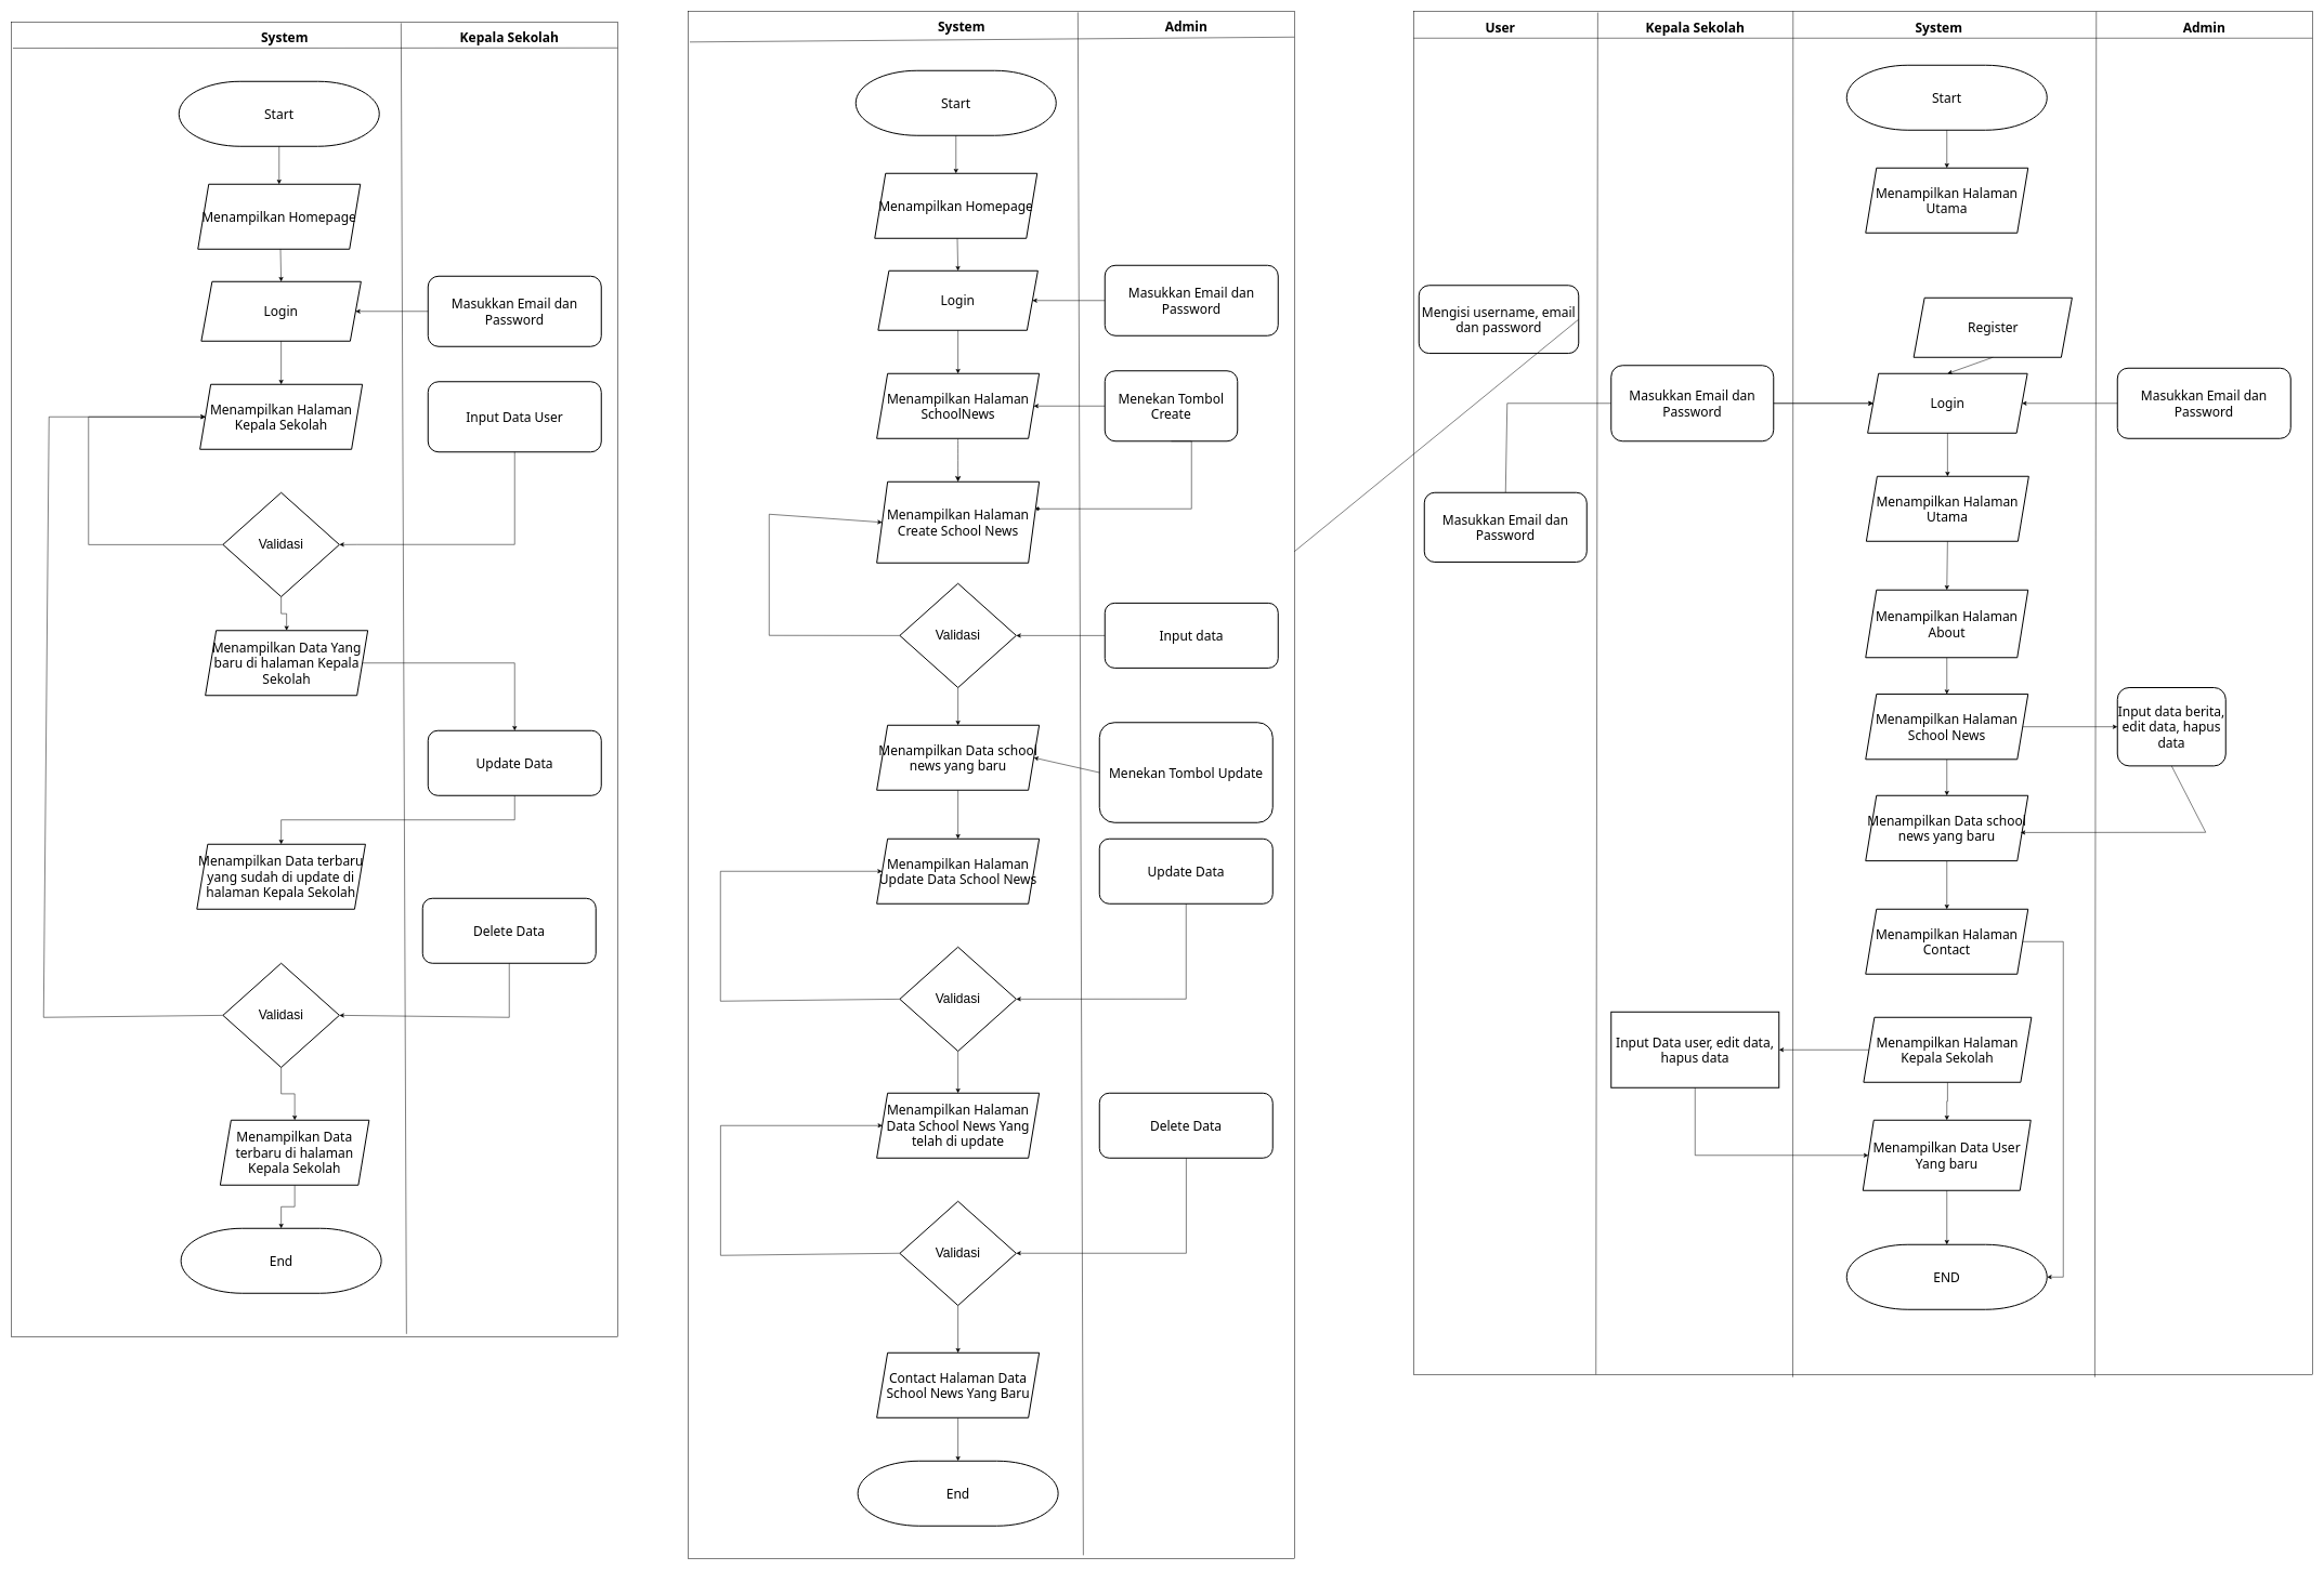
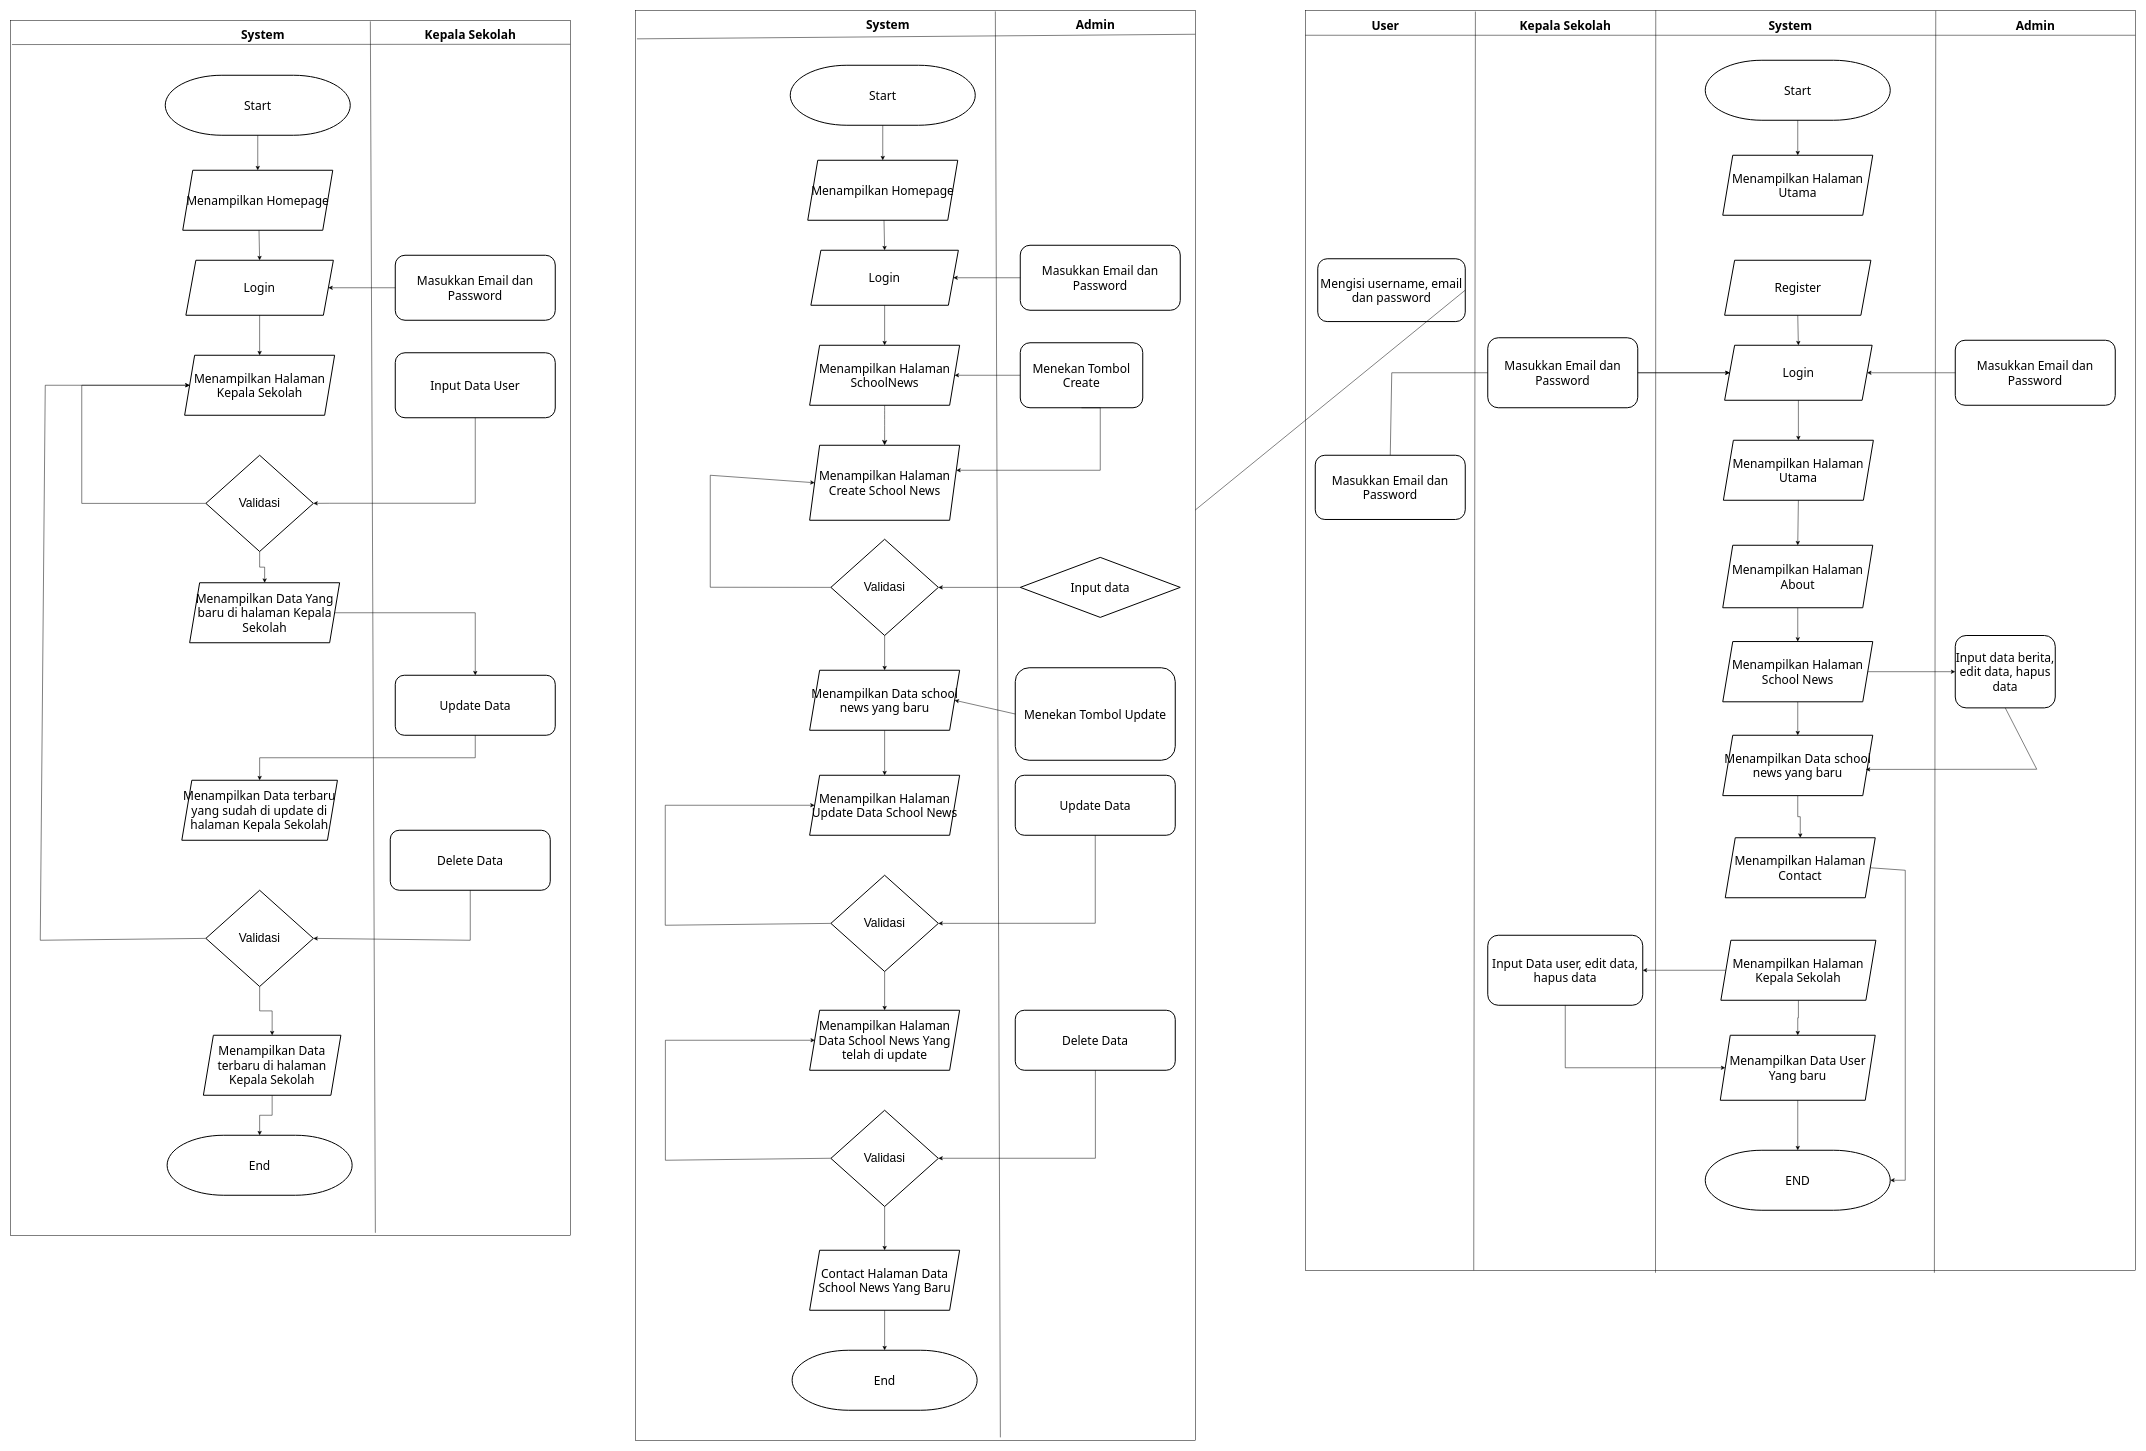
- <mxCell id="31" value="&lt;font style=&quot;font-size: 24px;&quot;&gt;Mengisi username, email dan password&lt;/font&gt;" style="rounded=1;whiteSpace=wrap;html=1;strokeWidth=2;fontFamily=Segoe UI;fontSource=https%3A%2F%2Ffonts.googleapis.com%2Fcss%3Ffamily%3DSegoe%2BUI;" parent="1" vertex="1"><mxGeometry x="2620" y="527" width="295" height="125.63" as="geometry" /></mxCell>
+ <mxCell id="31" value="&lt;font style=&quot;font-size: 24px;&quot;&gt;Mengisi username, email dan password&lt;/font&gt;" style="rounded=1;whiteSpace=wrap;html=1;strokeWidth=2;fontFamily=Segoe UI;fontSource=https%3A%2F%2Ffonts.googleapis.com%2Fcss%3Ffamily%3DSegoe%2BUI;" parent="1" vertex="1"><mxGeometry x="2635" y="517" width="295" height="125.63" as="geometry" /></mxCell>
- <mxCell id="29" value="&lt;font style=&quot;font-size: 24px;&quot;&gt;Register&lt;/font&gt;" style="shape=parallelogram;perimeter=parallelogramPerimeter;whiteSpace=wrap;html=1;fixedSize=1;strokeWidth=2;fontFamily=Segoe UI;fontSource=https%3A%2F%2Ffonts.googleapis.com%2Fcss%3Ffamily%3DSegoe%2BUI;" parent="1" vertex="1"><mxGeometry x="3533.75" y="550" width="292.5" height="110" as="geometry" /></mxCell>
+ <mxCell id="29" value="&lt;font style=&quot;font-size: 24px;&quot;&gt;Register&lt;/font&gt;" style="shape=parallelogram;perimeter=parallelogramPerimeter;whiteSpace=wrap;html=1;fixedSize=1;strokeWidth=2;fontFamily=Segoe UI;fontSource=https%3A%2F%2Ffonts.googleapis.com%2Fcss%3Ffamily%3DSegoe%2BUI;" parent="1" vertex="1"><mxGeometry x="3448.75" y="520" width="292.5" height="110" as="geometry" /></mxCell>
- <mxCell id="65" value="" style="edgeStyle=orthogonalEdgeStyle;rounded=0;orthogonalLoop=1;jettySize=auto;html=1;exitX=0.5;exitY=1;exitDx=0;exitDy=0;endArrow=diamond;" parent="1" source="64" target="63" edge="1"><mxGeometry relative="1" as="geometry"><mxPoint x="2090" y="973.89" as="sourcePoint" /><mxPoint x="2221" y="973.89" as="targetPoint" /><Array as="points"><mxPoint x="2200" y="940" /></Array></mxGeometry></mxCell>
+ <mxCell id="65" value="" style="edgeStyle=orthogonalEdgeStyle;rounded=0;orthogonalLoop=1;jettySize=auto;html=1;exitX=0.5;exitY=1;exitDx=0;exitDy=0;" parent="1" source="64" target="63" edge="1"><mxGeometry relative="1" as="geometry"><mxPoint x="2090" y="973.89" as="sourcePoint" /><mxPoint x="2221" y="973.89" as="targetPoint" /><Array as="points"><mxPoint x="2200" y="940" /></Array></mxGeometry></mxCell>
- <mxCell id="69" value="&lt;font style=&quot;font-size: 24px;&quot;&gt;Input data&lt;/font&gt;" style="rounded=1;whiteSpace=wrap;html=1;fontFamily=Segoe UI;strokeWidth=2;fontSource=https%3A%2F%2Ffonts.googleapis.com%2Fcss%3Ffamily%3DSegoe%2BUI;" parent="1" vertex="1"><mxGeometry x="2040" y="1114.25" width="320" height="120" as="geometry" /></mxCell>
+ <mxCell id="69" value="&lt;font style=&quot;font-size: 24px;&quot;&gt;Input data&lt;/font&gt;" style="rhombus;whiteSpace=wrap;html=1;fontFamily=Segoe UI;strokeWidth=2;fontSource=https%3A%2F%2Ffonts.googleapis.com%2Fcss%3Ffamily%3DSegoe%2BUI;" parent="1" vertex="1"><mxGeometry x="2040" y="1114.25" width="320" height="120" as="geometry" /></mxCell>
- <mxCell id="26" value="&lt;font style=&quot;font-size: 24px;&quot;&gt;Menampilkan Halaman Contact&lt;/font&gt;" style="shape=parallelogram;perimeter=parallelogramPerimeter;whiteSpace=wrap;html=1;fixedSize=1;strokeWidth=2;fontFamily=Segoe UI;fontSource=https%3A%2F%2Ffonts.googleapis.com%2Fcss%3Ffamily%3DSegoe%2BUI;" parent="1" vertex="1"><mxGeometry x="3445" y="1680" width="300" height="120" as="geometry" /></mxCell>
+ <mxCell id="26" value="&lt;font style=&quot;font-size: 24px;&quot;&gt;Menampilkan Halaman Contact&lt;/font&gt;" style="shape=parallelogram;perimeter=parallelogramPerimeter;whiteSpace=wrap;html=1;fixedSize=1;strokeWidth=2;fontFamily=Segoe UI;fontSource=https%3A%2F%2Ffonts.googleapis.com%2Fcss%3Ffamily%3DSegoe%2BUI;" parent="1" vertex="1"><mxGeometry x="3450" y="1675" width="300" height="120" as="geometry" /></mxCell>
- <mxCell id="35" value="&lt;font style=&quot;font-size: 24px;&quot;&gt;Input Data user, edit data, hapus data&lt;/font&gt;" style="whiteSpace=wrap;html=1;strokeWidth=2;fontFamily=Segoe UI;fontSource=https%3A%2F%2Ffonts.googleapis.com%2Fcss%3Ffamily%3DSegoe%2BUI;rounded=0;" parent="1" vertex="1"><mxGeometry x="2975" y="1870" width="310" height="140" as="geometry" /></mxCell>
+ <mxCell id="35" value="&lt;font style=&quot;font-size: 24px;&quot;&gt;Input Data user, edit data, hapus data&lt;/font&gt;" style="rounded=1;whiteSpace=wrap;html=1;strokeWidth=2;fontFamily=Segoe UI;fontSource=https%3A%2F%2Ffonts.googleapis.com%2Fcss%3Ffamily%3DSegoe%2BUI;" parent="1" vertex="1"><mxGeometry x="2975" y="1870" width="310" height="140" as="geometry" /></mxCell>
